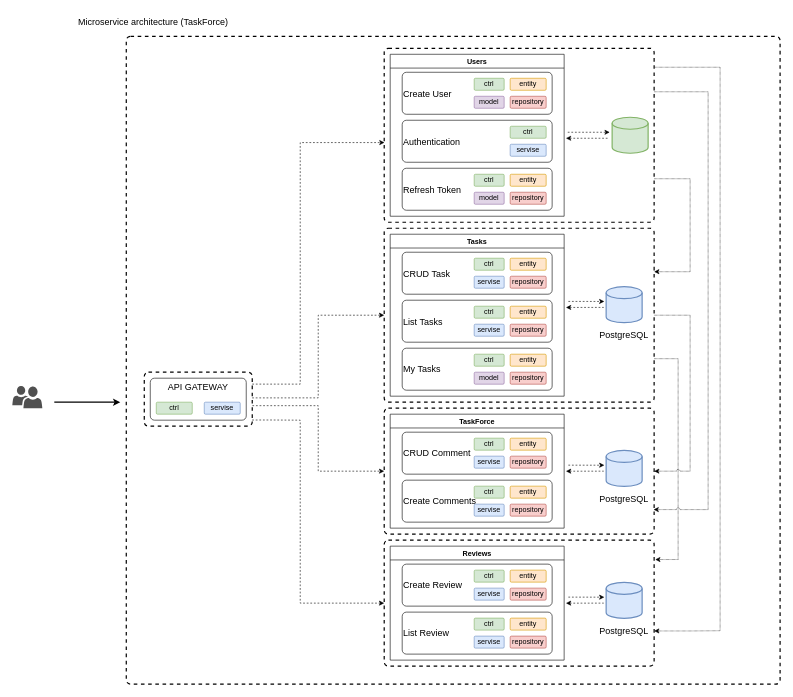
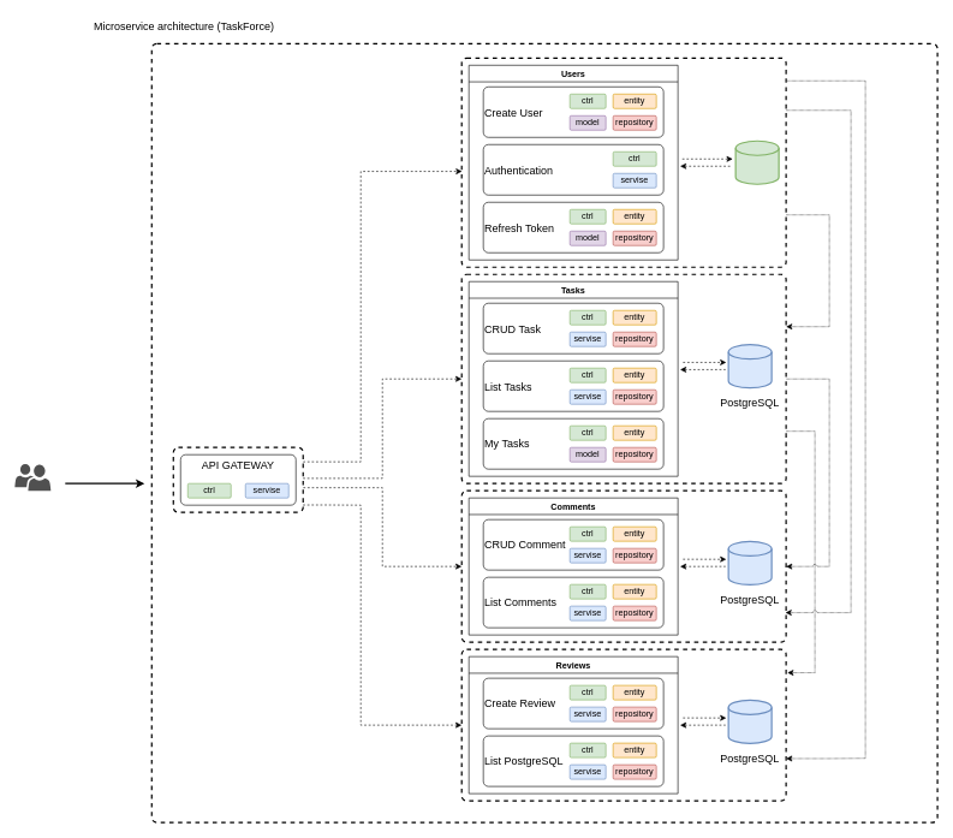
- <mxCell id="56" value="TaskForce" style="swimlane;gradientColor=#FFFFFF;gradientDirection=north;" vertex="1" parent="1"><mxGeometry x="650" y="690" width="290" height="190" as="geometry"><mxRectangle x="310" y="480" width="100" height="30" as="alternateBounds" /></mxGeometry></mxCell>
+ <mxCell id="56" value="Comments" style="swimlane;gradientColor=#FFFFFF;gradientDirection=north;" vertex="1" parent="1"><mxGeometry x="650" y="690" width="290" height="190" as="geometry"><mxRectangle x="310" y="480" width="100" height="30" as="alternateBounds" /></mxGeometry></mxCell>
- <mxCell id="60" value="&lt;font style=&quot;font-size: 15px;&quot;&gt;Create Comments&lt;/font&gt;" style="rounded=1;whiteSpace=wrap;html=1;absoluteArcSize=1;arcSize=14;strokeWidth=1;gradientColor=#FFFFFF;gradientDirection=north;fillColor=none;align=left;" vertex="1" parent="56"><mxGeometry x="20" y="110" width="250" height="70" as="geometry" /></mxCell>
+ <mxCell id="60" value="&lt;font style=&quot;font-size: 15px;&quot;&gt;List Comments&lt;/font&gt;" style="rounded=1;whiteSpace=wrap;html=1;absoluteArcSize=1;arcSize=14;strokeWidth=1;gradientColor=#FFFFFF;gradientDirection=north;fillColor=none;align=left;" vertex="1" parent="56"><mxGeometry x="20" y="110" width="250" height="70" as="geometry" /></mxCell>
- <mxCell id="77" value="&lt;font style=&quot;font-size: 15px;&quot;&gt;List Review&lt;/font&gt;" style="rounded=1;whiteSpace=wrap;html=1;absoluteArcSize=1;arcSize=14;strokeWidth=1;gradientColor=#FFFFFF;gradientDirection=north;fillColor=none;align=left;" vertex="1" parent="73"><mxGeometry x="20" y="110" width="250" height="70" as="geometry" /></mxCell>
+ <mxCell id="77" value="&lt;font style=&quot;font-size: 15px;&quot;&gt;List PostgreSQL&lt;/font&gt;" style="rounded=1;whiteSpace=wrap;html=1;absoluteArcSize=1;arcSize=14;strokeWidth=1;gradientColor=#FFFFFF;gradientDirection=north;fillColor=none;align=left;" vertex="1" parent="73"><mxGeometry x="20" y="110" width="250" height="70" as="geometry" /></mxCell>
